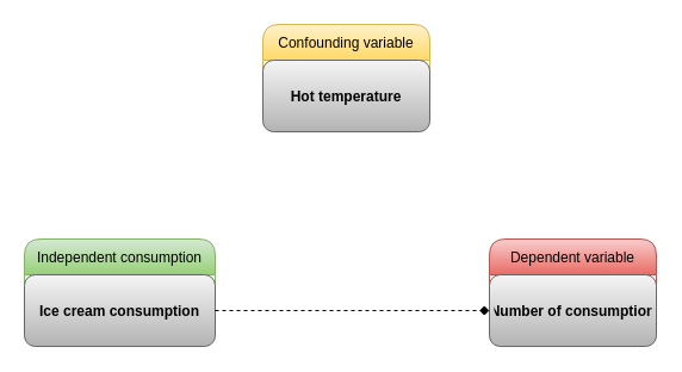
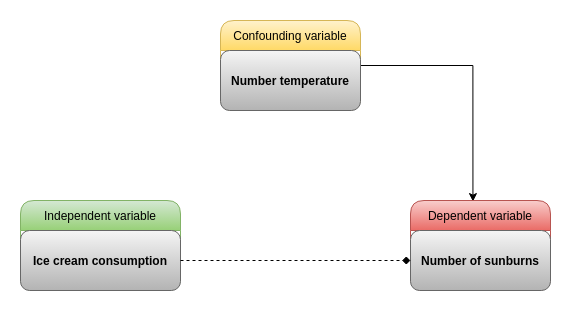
+ <mxCell id="2" style="edgeStyle=orthogonalEdgeStyle;rounded=0;orthogonalLoop=1;jettySize=auto;html=1;entryX=0.446;entryY=0.012;entryDx=0;entryDy=0;entryPerimeter=0;" edge="1" parent="1" source="3" target="7"><mxGeometry relative="1" as="geometry"><mxPoint x="490" y="170" as="targetPoint" /></mxGeometry></mxCell>
- <mxCell id="4" value="Hot temperature" style="text;align=center;verticalAlign=middle;spacingLeft=4;spacingRight=4;overflow=hidden;points=[[0,0.5],[1,0.5]];portConstraint=eastwest;rotatable=0;rounded=1;shadow=0;glass=0;labelBackgroundColor=none;labelBorderColor=none;sketch=0;fontStyle=1;fillColor=#f5f5f5;gradientColor=#b3b3b3;strokeColor=#666666;" vertex="1" parent="3"><mxGeometry y="30" width="140" height="60" as="geometry" /></mxCell>
+ <mxCell id="4" value="Number temperature" style="text;align=center;verticalAlign=middle;spacingLeft=4;spacingRight=4;overflow=hidden;points=[[0,0.5],[1,0.5]];portConstraint=eastwest;rotatable=0;rounded=1;shadow=0;glass=0;labelBackgroundColor=none;labelBorderColor=none;sketch=0;fontStyle=1;fillColor=#f5f5f5;gradientColor=#b3b3b3;strokeColor=#666666;" vertex="1" parent="3"><mxGeometry y="30" width="140" height="60" as="geometry" /></mxCell>
- <mxCell id="5" value="Independent consumption" style="swimlane;fontStyle=0;childLayout=stackLayout;horizontal=1;startSize=30;horizontalStack=0;resizeParent=1;resizeParentMax=0;resizeLast=0;collapsible=1;marginBottom=0;rounded=1;shadow=0;glass=0;labelBackgroundColor=none;labelBorderColor=none;sketch=0;fillColor=#d5e8d4;gradientColor=#97d077;strokeColor=#82b366;" vertex="1" parent="1"><mxGeometry x="20" y="200" width="160" height="90" as="geometry" /></mxCell>
+ <mxCell id="5" value="Independent variable" style="swimlane;fontStyle=0;childLayout=stackLayout;horizontal=1;startSize=30;horizontalStack=0;resizeParent=1;resizeParentMax=0;resizeLast=0;collapsible=1;marginBottom=0;rounded=1;shadow=0;glass=0;labelBackgroundColor=none;labelBorderColor=none;sketch=0;fillColor=#d5e8d4;gradientColor=#97d077;strokeColor=#82b366;" vertex="1" parent="1"><mxGeometry x="20" y="200" width="160" height="90" as="geometry" /></mxCell>
- <mxCell id="8" value="Number of consumption" style="text;strokeColor=#666666;fillColor=#f5f5f5;align=center;verticalAlign=middle;spacingLeft=4;spacingRight=4;overflow=hidden;points=[[0,0.5],[1,0.5]];portConstraint=eastwest;rotatable=0;rounded=1;shadow=0;glass=0;labelBackgroundColor=none;labelBorderColor=none;sketch=0;gradientColor=#b3b3b3;fontStyle=1" vertex="1" parent="7"><mxGeometry y="30" width="140" height="60" as="geometry" /></mxCell>
+ <mxCell id="8" value="Number of sunburns" style="text;strokeColor=#666666;fillColor=#f5f5f5;align=center;verticalAlign=middle;spacingLeft=4;spacingRight=4;overflow=hidden;points=[[0,0.5],[1,0.5]];portConstraint=eastwest;rotatable=0;rounded=1;shadow=0;glass=0;labelBackgroundColor=none;labelBorderColor=none;sketch=0;gradientColor=#b3b3b3;fontStyle=1" vertex="1" parent="7"><mxGeometry y="30" width="140" height="60" as="geometry" /></mxCell>
